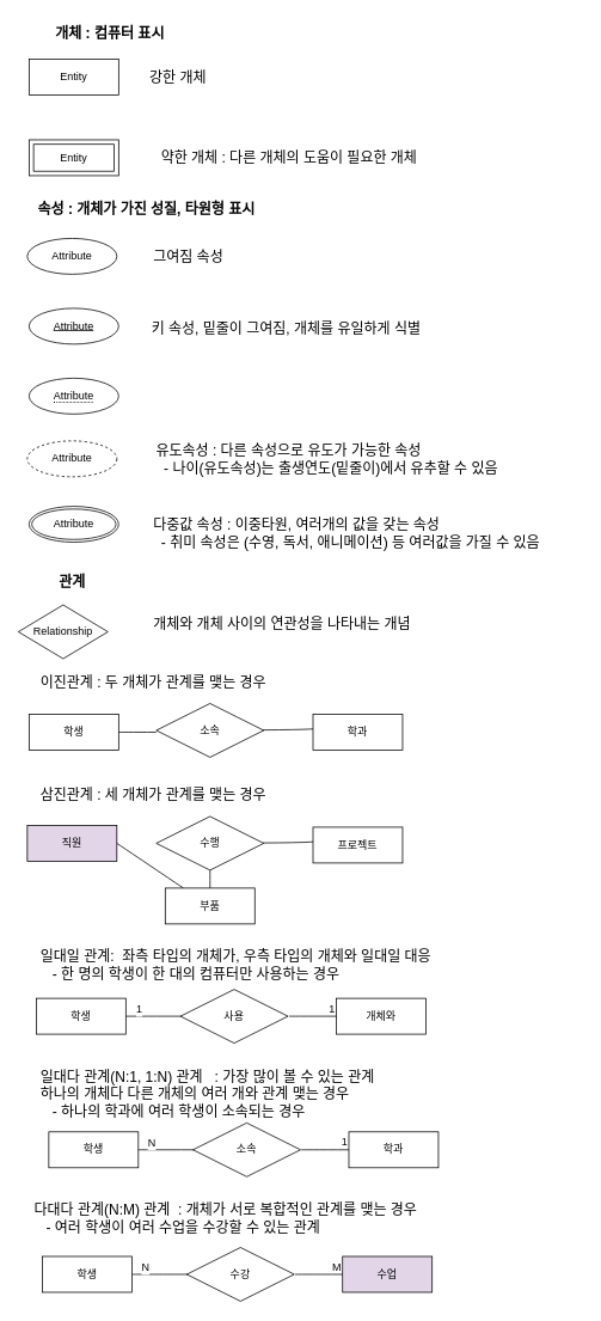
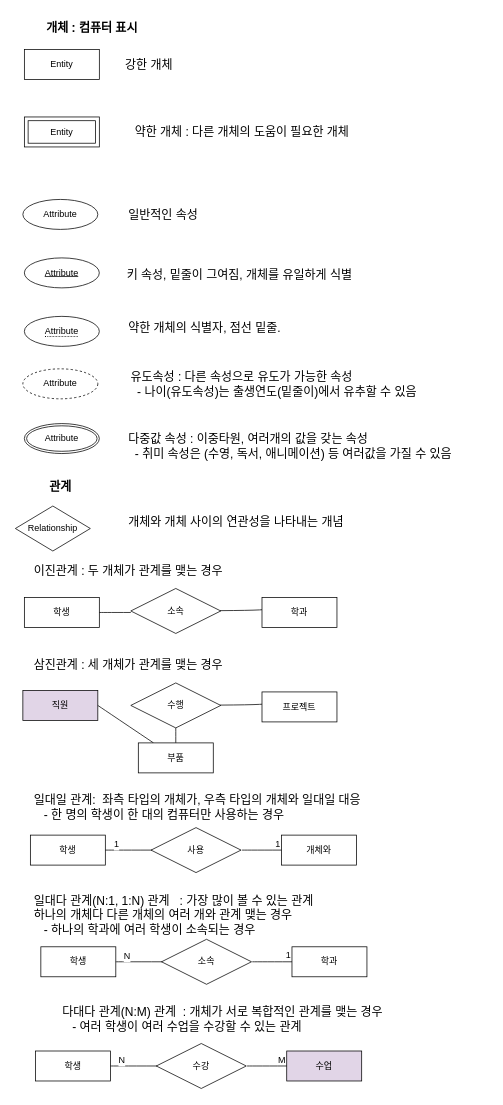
- <mxCell id="8" value="속성 : 개체가 가진 성질, 타원형 표시" style="text;html=1;align=left;verticalAlign=middle;resizable=0;points=[];autosize=1;strokeColor=none;fillColor=none;fontSize=16;fontStyle=1" parent="1" vertex="1"><mxGeometry x="40" y="216" width="278" height="31" as="geometry" /></mxCell>
- <mxCell id="10" value="그여짐 속성" style="text;html=1;align=left;verticalAlign=middle;resizable=0;points=[];autosize=1;strokeColor=none;fillColor=none;fontSize=16;" parent="1" vertex="1"><mxGeometry x="169" y="269.5" width="118" height="31" as="geometry" /></mxCell>
+ <mxCell id="10" value="일반적인 속성" style="text;html=1;align=left;verticalAlign=middle;resizable=0;points=[];autosize=1;strokeColor=none;fillColor=none;fontSize=16;" parent="1" vertex="1"><mxGeometry x="169" y="269.5" width="118" height="31" as="geometry" /></mxCell>
+ <mxCell id="13" value="약한 개체의 식별자, 점선 밑줄." style="text;html=1;align=left;verticalAlign=middle;resizable=0;points=[];autosize=1;strokeColor=none;fillColor=none;fontSize=16;" parent="1" vertex="1"><mxGeometry x="169" y="421" width="237" height="31" as="geometry" /></mxCell>
- <mxCell id="59" value="다대다 관계(N:M) 관계&amp;nbsp; : 개체가 서로 복합적인 관계를 맺는 경우&lt;div&gt;&lt;div&gt;&amp;nbsp; &amp;nbsp;- 여러 학생이 여러 수업을 수강할 수 있는 관계&lt;/div&gt;&lt;/div&gt;" style="text;html=1;align=left;verticalAlign=middle;resizable=0;points=[];autosize=1;strokeColor=none;fillColor=none;fontSize=16;" parent="1" vertex="1"><mxGeometry x="36" y="1334" width="475" height="50" as="geometry" /></mxCell>
+ <mxCell id="59" value="다대다 관계(N:M) 관계&amp;nbsp; : 개체가 서로 복합적인 관계를 맺는 경우&lt;div&gt;&lt;div&gt;&amp;nbsp; &amp;nbsp;- 여러 학생이 여러 수업을 수강할 수 있는 관계&lt;/div&gt;&lt;/div&gt;" style="text;html=1;align=left;verticalAlign=middle;resizable=0;points=[];autosize=1;strokeColor=none;fillColor=none;fontSize=16;" parent="1" vertex="1"><mxGeometry x="81" y="1334" width="475" height="50" as="geometry" /></mxCell>
